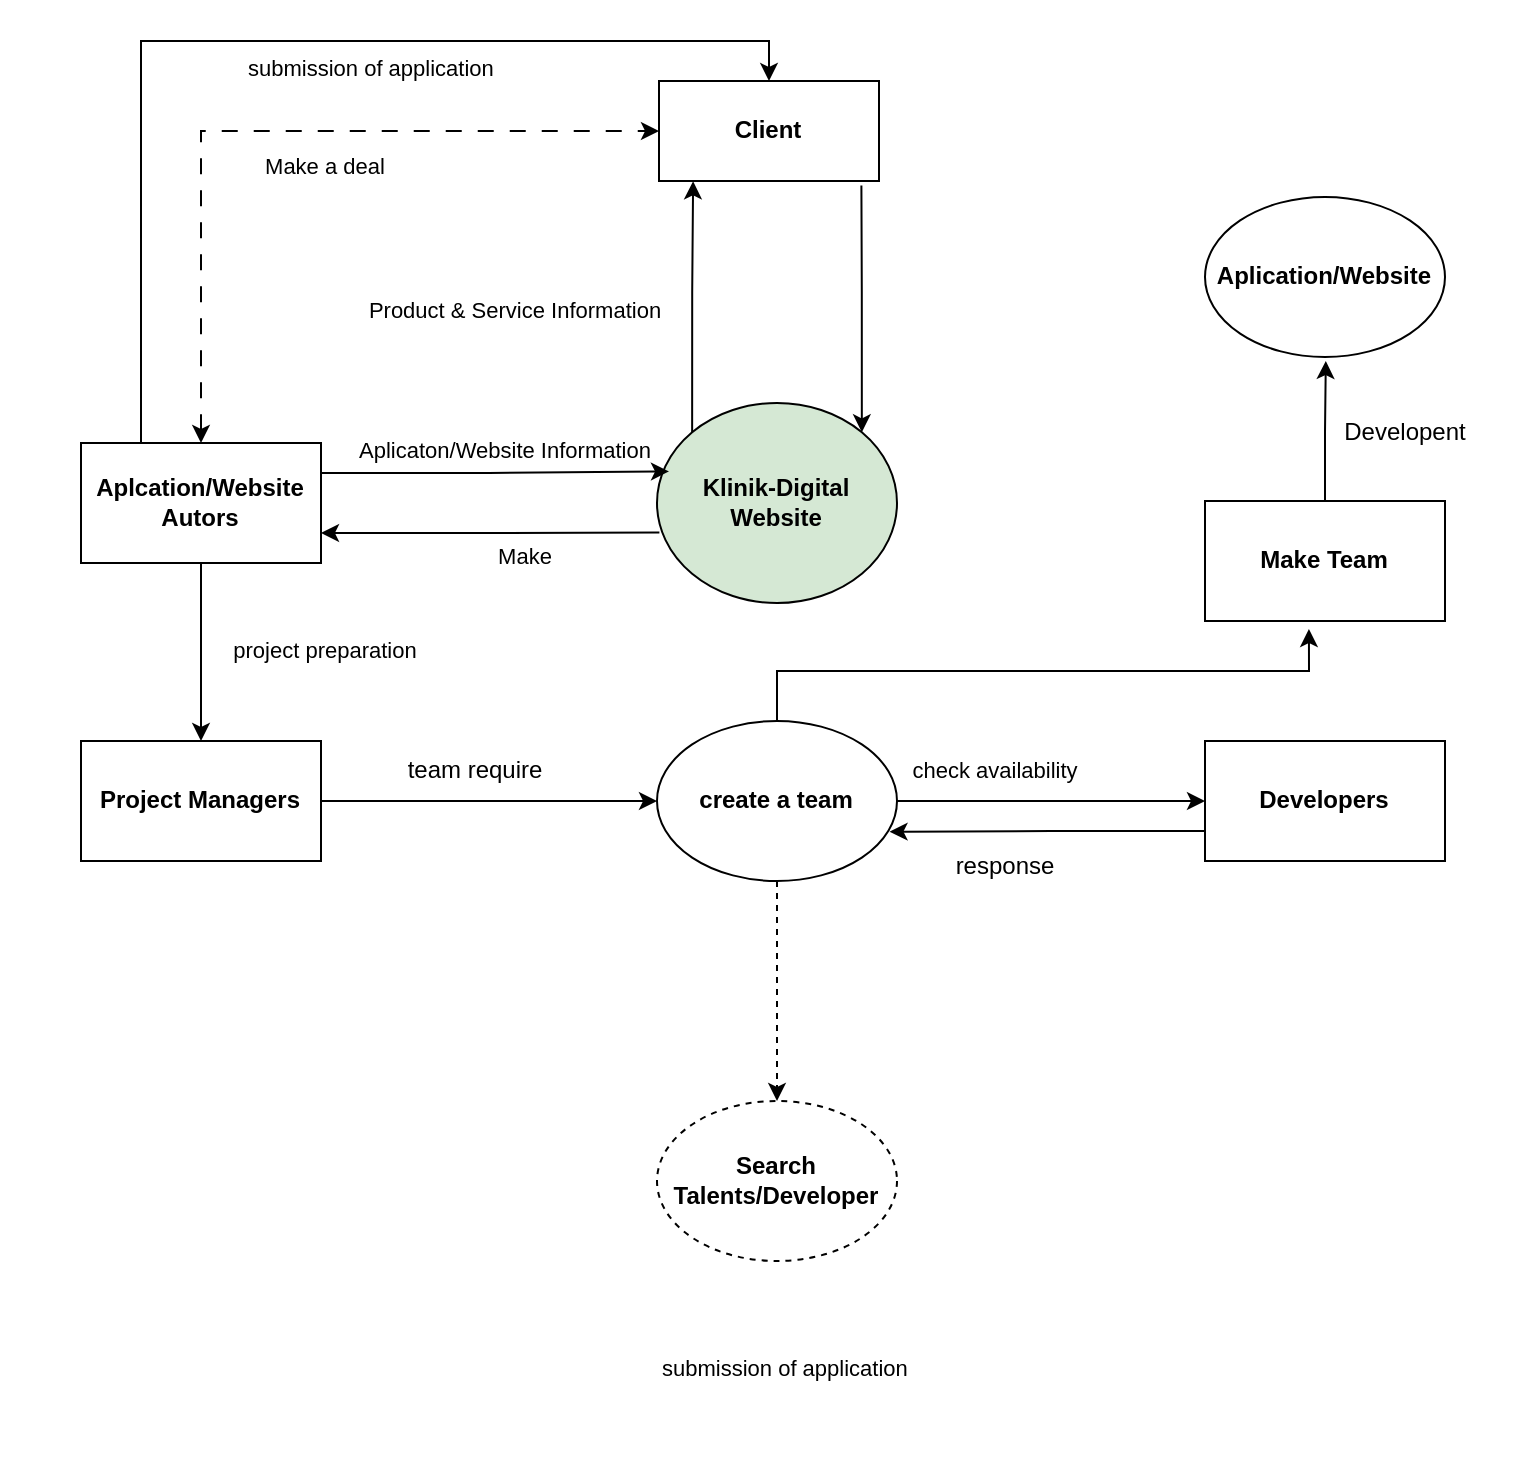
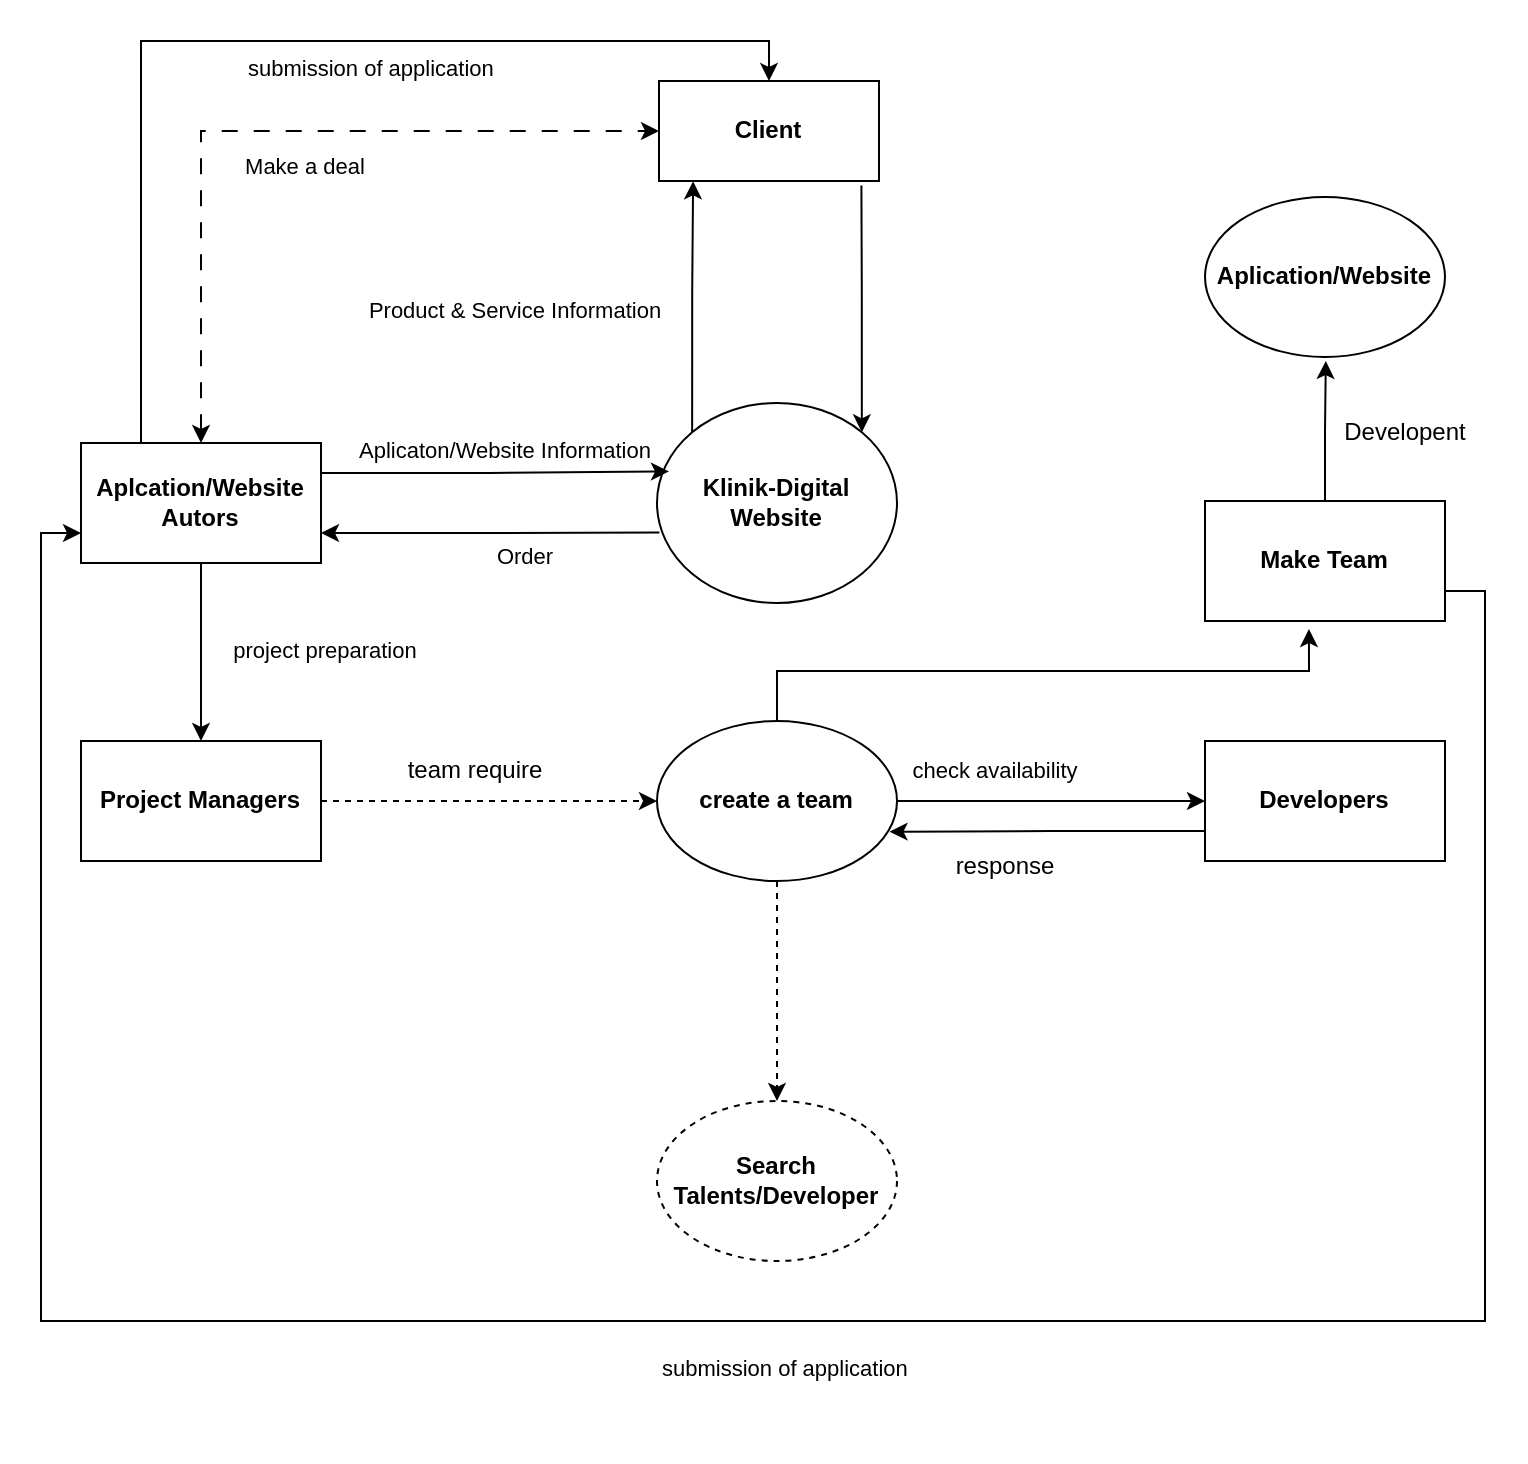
- <mxCell id="27" value="&lt;font style=&quot;font-size: 11px;&quot;&gt;Make a deal&lt;/font&gt;" style="text;html=1;align=center;verticalAlign=middle;resizable=0;points=[];autosize=1;strokeColor=none;fillColor=none;" vertex="1" parent="1"><mxGeometry x="122" y="68" width="80" height="30" as="geometry" /></mxCell>
+ <mxCell id="27" value="&lt;font style=&quot;font-size: 11px;&quot;&gt;Make a deal&lt;/font&gt;" style="text;html=1;align=center;verticalAlign=middle;resizable=0;points=[];autosize=1;strokeColor=none;fillColor=none;" vertex="1" parent="1"><mxGeometry x="112" y="68" width="80" height="30" as="geometry" /></mxCell>
- <mxCell id="3" value="&lt;b&gt;Klinik-Digital Website&lt;/b&gt;" style="ellipse;whiteSpace=wrap;html=1;fillColor=#d5e8d4;" vertex="1" parent="1"><mxGeometry x="328" y="201" width="120" height="100" as="geometry" /></mxCell>
+ <mxCell id="3" value="&lt;b&gt;Klinik-Digital Website&lt;/b&gt;" style="ellipse;whiteSpace=wrap;html=1;" vertex="1" parent="1"><mxGeometry x="328" y="201" width="120" height="100" as="geometry" /></mxCell>
- <mxCell id="13" value="&lt;font style=&quot;font-size: 11px;&quot;&gt;Make&lt;/font&gt;" style="text;html=1;align=center;verticalAlign=middle;resizable=0;points=[];autosize=1;strokeColor=none;fillColor=none;" vertex="1" parent="1"><mxGeometry x="237" y="263" width="50" height="30" as="geometry" /></mxCell>
+ <mxCell id="13" value="&lt;font style=&quot;font-size: 11px;&quot;&gt;Order&lt;/font&gt;" style="text;html=1;align=center;verticalAlign=middle;resizable=0;points=[];autosize=1;strokeColor=none;fillColor=none;" vertex="1" parent="1"><mxGeometry x="237" y="263" width="50" height="30" as="geometry" /></mxCell>
- <mxCell id="15" style="edgeStyle=orthogonalEdgeStyle;rounded=0;orthogonalLoop=1;jettySize=auto;html=1;exitX=1;exitY=0.5;exitDx=0;exitDy=0;entryX=0;entryY=0.5;entryDx=0;entryDy=0;" edge="1" parent="1" source="16" target="20"><mxGeometry relative="1" as="geometry" /></mxCell>
+ <mxCell id="15" style="edgeStyle=orthogonalEdgeStyle;rounded=0;orthogonalLoop=1;jettySize=auto;html=1;exitX=1;exitY=0.5;exitDx=0;exitDy=0;entryX=0;entryY=0.5;entryDx=0;entryDy=0;dashed=1;" edge="1" parent="1" source="16" target="20"><mxGeometry relative="1" as="geometry" /></mxCell>
+ <mxCell id="29" style="edgeStyle=orthogonalEdgeStyle;rounded=0;orthogonalLoop=1;jettySize=auto;html=1;exitX=1;exitY=0.75;exitDx=0;exitDy=0;entryX=0;entryY=0.75;entryDx=0;entryDy=0;" edge="1" parent="1" source="30" target="10"><mxGeometry relative="1" as="geometry"><Array as="points"><mxPoint x="742" y="295" /><mxPoint x="742" y="660" /><mxPoint x="20" y="660" /><mxPoint x="20" y="266" /></Array></mxGeometry></mxCell>
